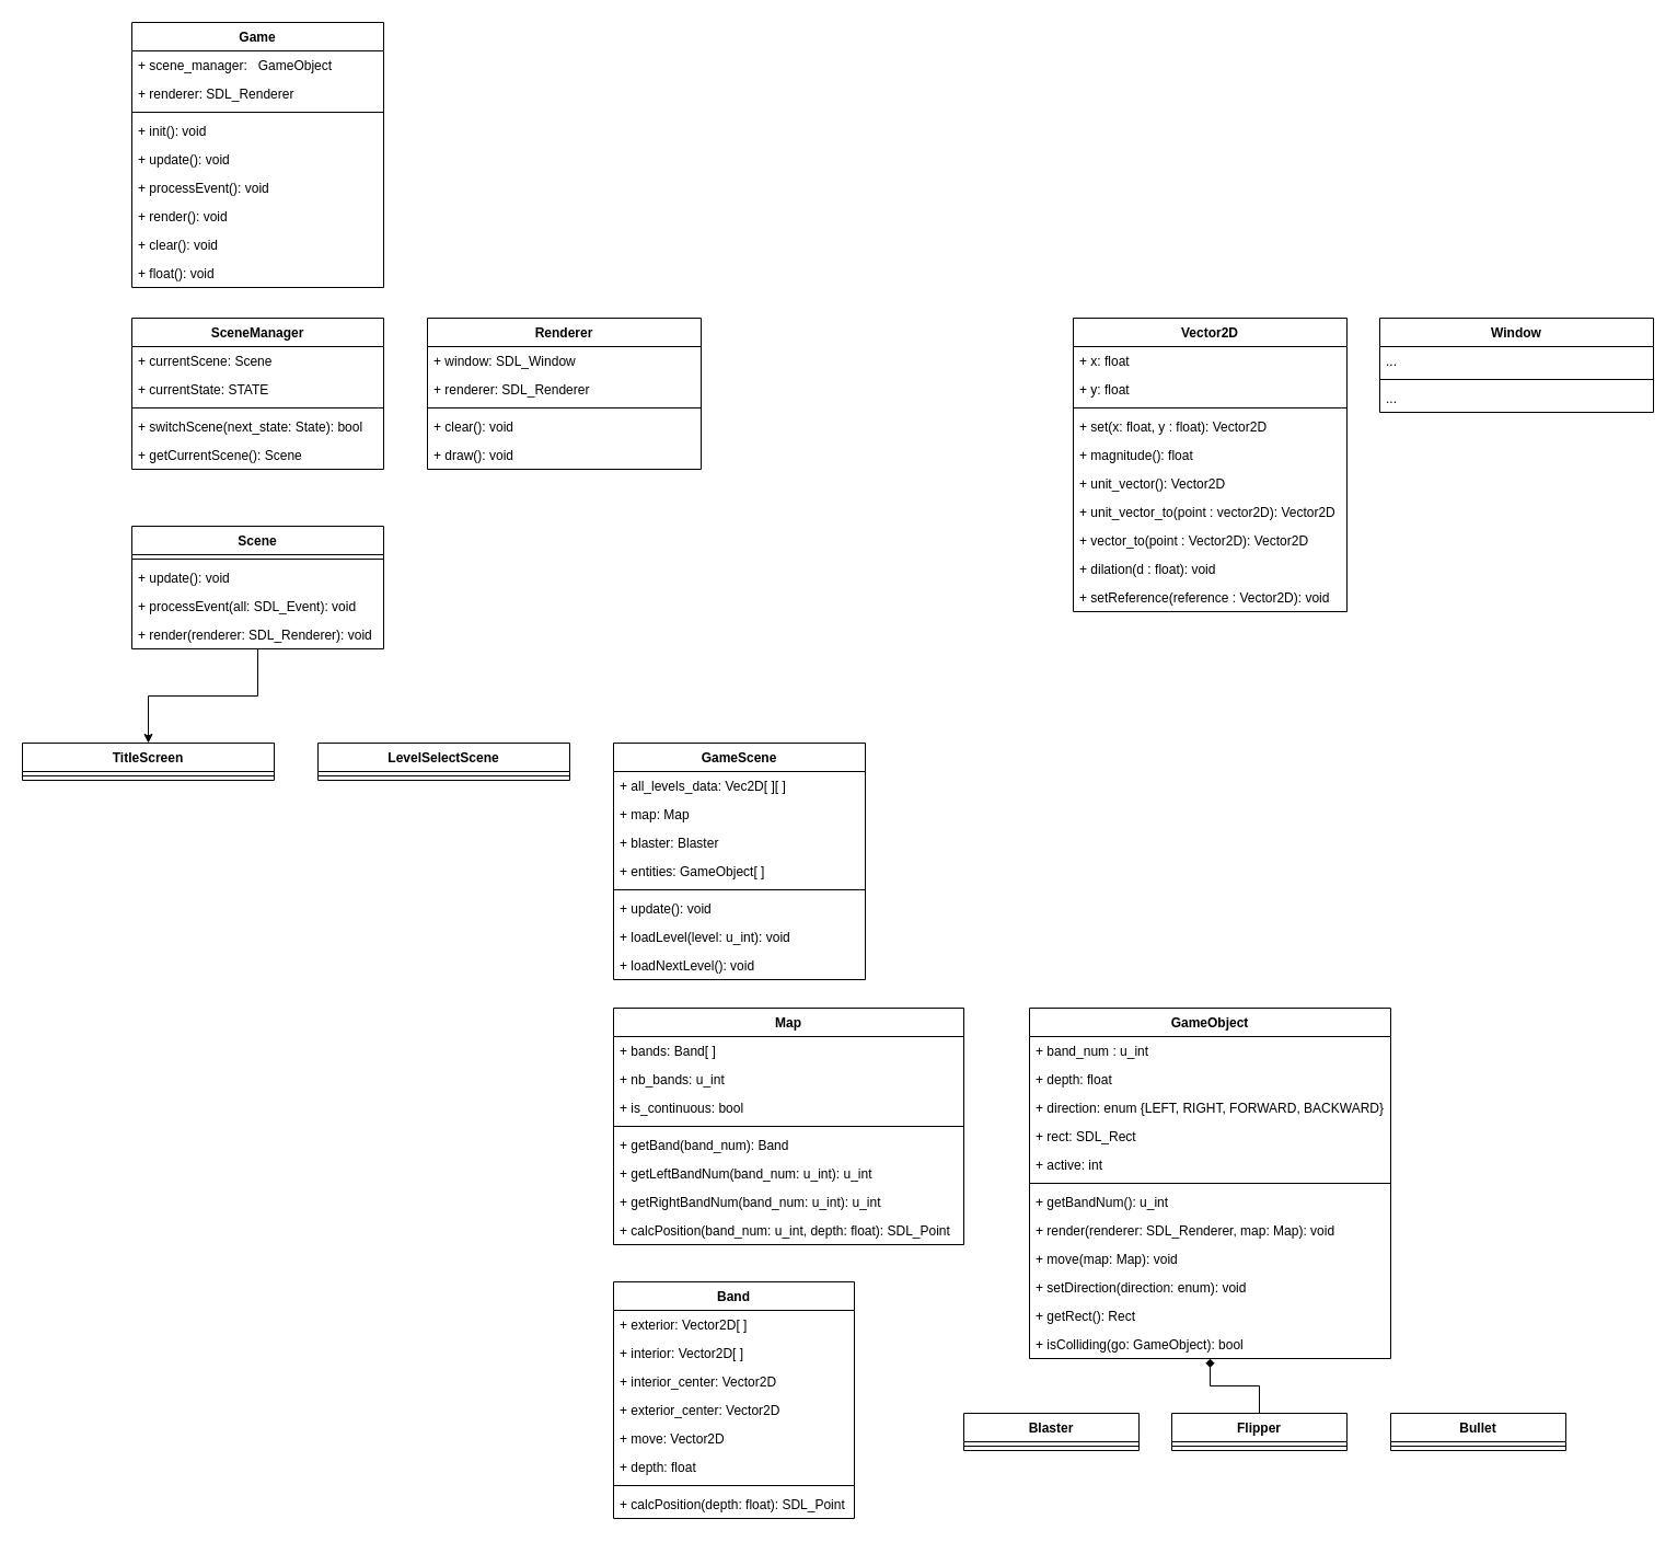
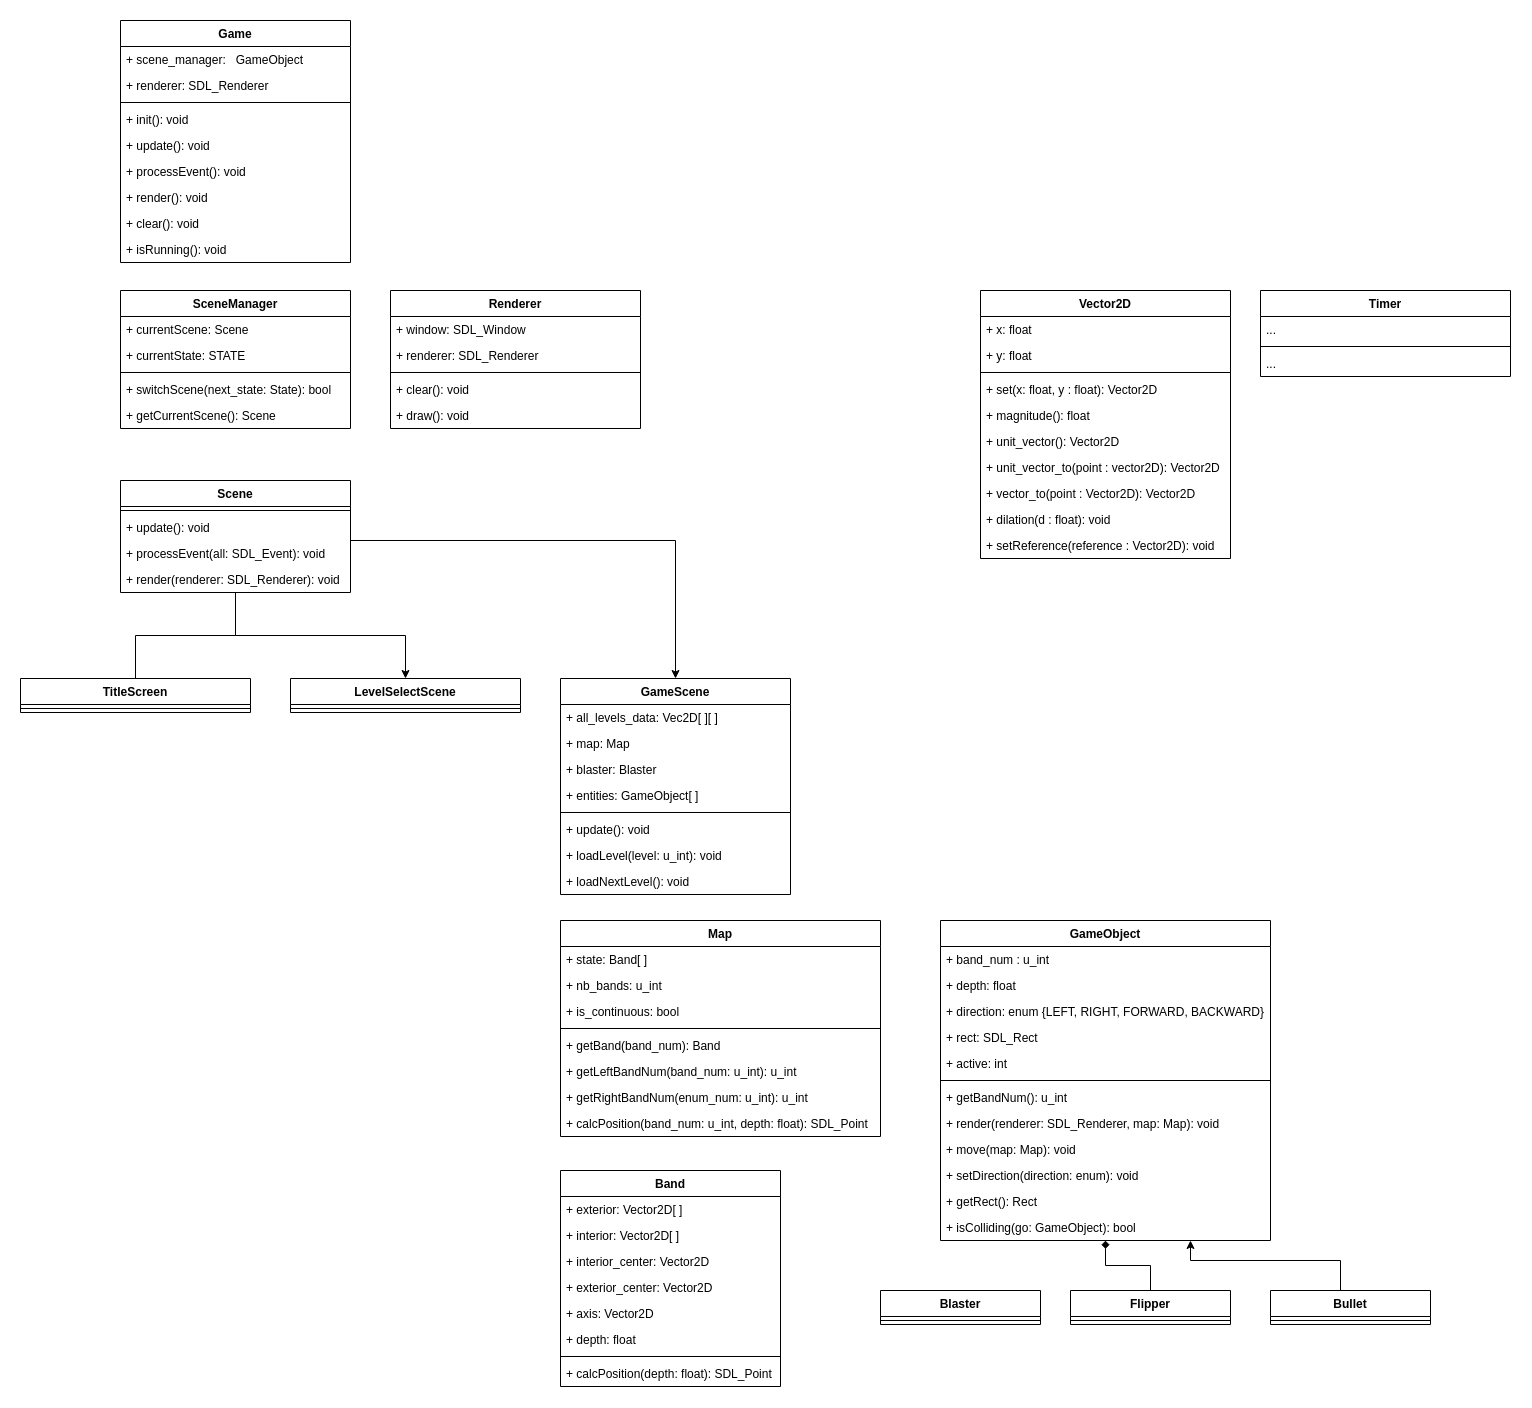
- <mxCell id="98" value="+ float(): void" style="text;strokeColor=none;fillColor=none;align=left;verticalAlign=top;spacingLeft=4;spacingRight=4;overflow=hidden;rotatable=0;points=[[0,0.5],[1,0.5]];portConstraint=eastwest;" vertex="1" parent="89"><mxGeometry y="216" width="230" height="26" as="geometry" /></mxCell>
+ <mxCell id="98" value="+ isRunning(): void" style="text;strokeColor=none;fillColor=none;align=left;verticalAlign=top;spacingLeft=4;spacingRight=4;overflow=hidden;rotatable=0;points=[[0,0.5],[1,0.5]];portConstraint=eastwest;" vertex="1" parent="89"><mxGeometry y="216" width="230" height="26" as="geometry" /></mxCell>
- <mxCell id="79" value="Window" style="swimlane;fontStyle=1;align=center;verticalAlign=top;childLayout=stackLayout;horizontal=1;startSize=26;horizontalStack=0;resizeParent=1;resizeParentMax=0;resizeLast=0;collapsible=1;marginBottom=0;" vertex="1" parent="1"><mxGeometry x="1260" y="290" width="250" height="86" as="geometry" /></mxCell>
+ <mxCell id="79" value="Timer" style="swimlane;fontStyle=1;align=center;verticalAlign=top;childLayout=stackLayout;horizontal=1;startSize=26;horizontalStack=0;resizeParent=1;resizeParentMax=0;resizeLast=0;collapsible=1;marginBottom=0;" vertex="1" parent="1"><mxGeometry x="1260" y="290" width="250" height="86" as="geometry" /></mxCell>
+ <mxCell id="37" style="edgeStyle=orthogonalEdgeStyle;rounded=0;orthogonalLoop=1;jettySize=auto;html=1;entryX=0.5;entryY=0;entryDx=0;entryDy=0;" parent="1" source="38" target="2" edge="1"><mxGeometry relative="1" as="geometry"><Array as="points"><mxPoint x="675" y="540" /></Array></mxGeometry></mxCell>
+ <mxCell id="36" value="" style="edgeStyle=orthogonalEdgeStyle;rounded=0;orthogonalLoop=1;jettySize=auto;html=1;" parent="1" source="38" target="45" edge="1"><mxGeometry relative="1" as="geometry" /></mxCell>
- <mxCell id="35" value="" style="edgeStyle=orthogonalEdgeStyle;rounded=0;orthogonalLoop=1;jettySize=auto;html=1;" parent="1" source="38" target="43" edge="1"><mxGeometry relative="1" as="geometry" /></mxCell>
+ <mxCell id="35" value="" style="edgeStyle=orthogonalEdgeStyle;rounded=0;orthogonalLoop=1;jettySize=auto;html=1;endArrow=none;" parent="1" source="38" target="43" edge="1"><mxGeometry relative="1" as="geometry" /></mxCell>
- <mxCell id="12" value="+ bands: Band[ ]" style="text;strokeColor=none;fillColor=none;align=left;verticalAlign=top;spacingLeft=4;spacingRight=4;overflow=hidden;rotatable=0;points=[[0,0.5],[1,0.5]];portConstraint=eastwest;" parent="11" vertex="1"><mxGeometry y="26" width="320" height="26" as="geometry" /></mxCell>
+ <mxCell id="12" value="+ state: Band[ ]" style="text;strokeColor=none;fillColor=none;align=left;verticalAlign=top;spacingLeft=4;spacingRight=4;overflow=hidden;rotatable=0;points=[[0,0.5],[1,0.5]];portConstraint=eastwest;" parent="11" vertex="1"><mxGeometry y="26" width="320" height="26" as="geometry" /></mxCell>
- <mxCell id="18" value="+ getRightBandNum(band_num: u_int): u_int" style="text;strokeColor=none;fillColor=none;align=left;verticalAlign=top;spacingLeft=4;spacingRight=4;overflow=hidden;rotatable=0;points=[[0,0.5],[1,0.5]];portConstraint=eastwest;" parent="11" vertex="1"><mxGeometry y="164" width="320" height="26" as="geometry" /></mxCell>
+ <mxCell id="18" value="+ getRightBandNum(enum_num: u_int): u_int" style="text;strokeColor=none;fillColor=none;align=left;verticalAlign=top;spacingLeft=4;spacingRight=4;overflow=hidden;rotatable=0;points=[[0,0.5],[1,0.5]];portConstraint=eastwest;" parent="11" vertex="1"><mxGeometry y="164" width="320" height="26" as="geometry" /></mxCell>
+ <mxCell id="65" style="edgeStyle=orthogonalEdgeStyle;rounded=0;orthogonalLoop=1;jettySize=auto;html=1;fontColor=#FF8000;" parent="1" source="66" target="49" edge="1"><mxGeometry relative="1" as="geometry"><Array as="points"><mxPoint x="1340" y="1260" /><mxPoint x="1190" y="1260" /></Array></mxGeometry></mxCell>
- <mxCell id="25" value="+ move: Vector2D" style="text;strokeColor=none;fillColor=none;align=left;verticalAlign=top;spacingLeft=4;spacingRight=4;overflow=hidden;rotatable=0;points=[[0,0.5],[1,0.5]];portConstraint=eastwest;" parent="20" vertex="1"><mxGeometry y="130" width="220" height="26" as="geometry" /></mxCell>
+ <mxCell id="25" value="+ axis: Vector2D" style="text;strokeColor=none;fillColor=none;align=left;verticalAlign=top;spacingLeft=4;spacingRight=4;overflow=hidden;rotatable=0;points=[[0,0.5],[1,0.5]];portConstraint=eastwest;" parent="20" vertex="1"><mxGeometry y="130" width="220" height="26" as="geometry" /></mxCell>
